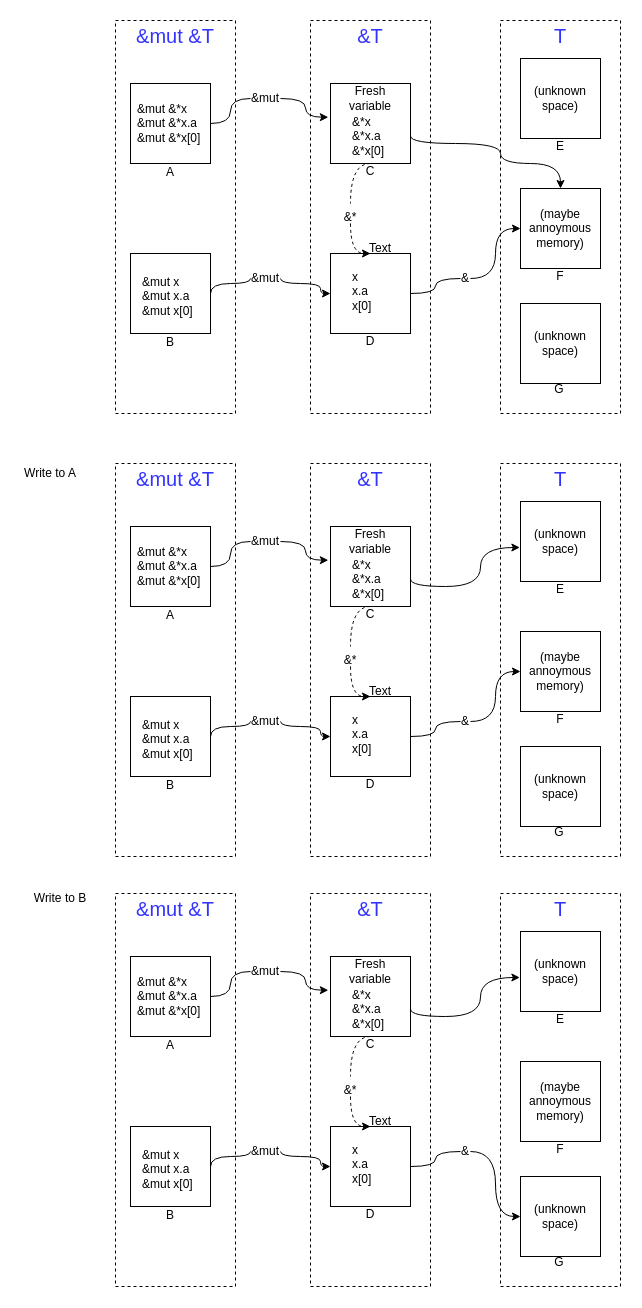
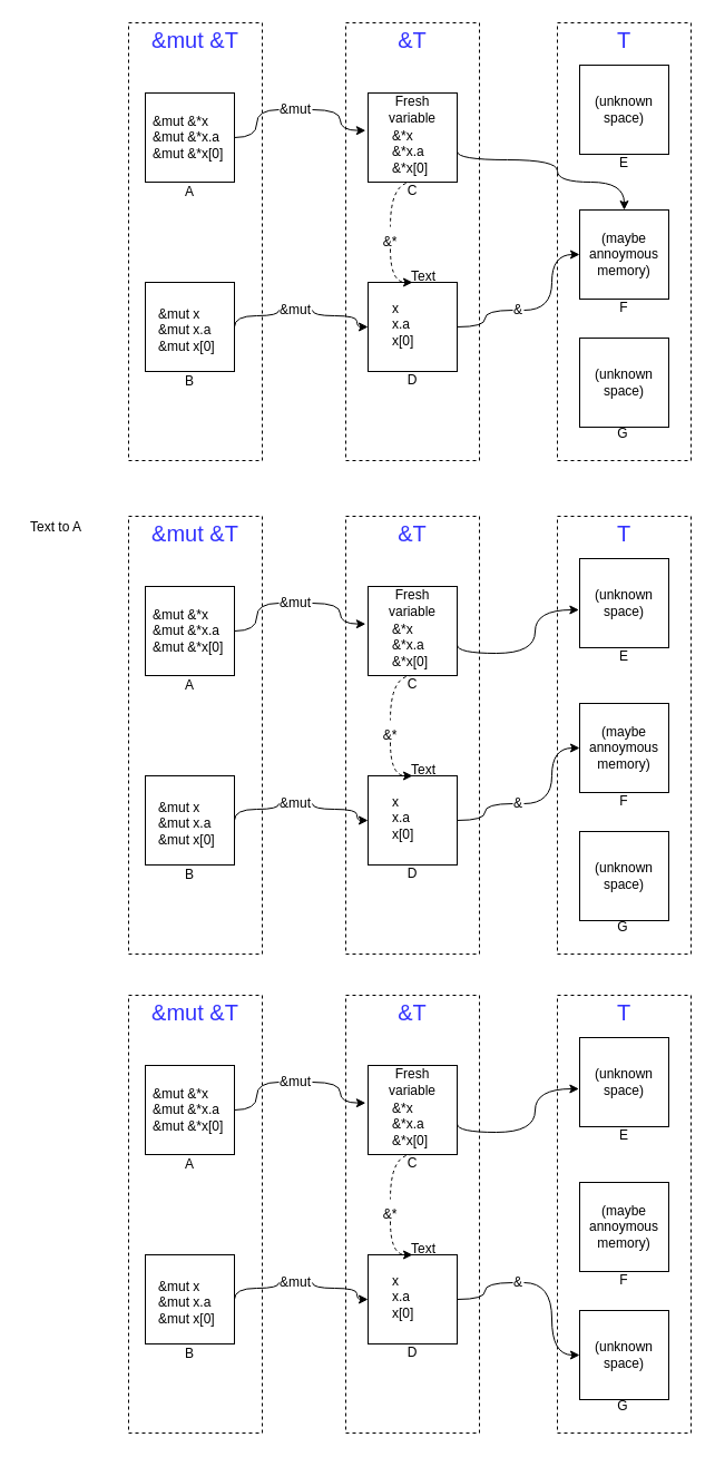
- <mxCell id="41" value="Write to A" style="text;html=1;strokeColor=none;fillColor=none;align=center;verticalAlign=middle;whiteSpace=wrap;rounded=0;dashed=1;fontSize=12;fontColor=#000000;" vertex="1" parent="1"><mxGeometry x="20" y="458" width="60" height="30" as="geometry" /></mxCell>
+ <mxCell id="41" value="Text to A" style="text;html=1;strokeColor=none;fillColor=none;align=center;verticalAlign=middle;whiteSpace=wrap;rounded=0;dashed=1;fontSize=12;fontColor=#000000;" vertex="1" parent="1"><mxGeometry x="20" y="458" width="60" height="30" as="geometry" /></mxCell>
- <mxCell id="81" value="Write to B" style="text;html=1;strokeColor=none;fillColor=none;align=center;verticalAlign=middle;whiteSpace=wrap;rounded=0;dashed=1;fontSize=12;fontColor=#000000;" vertex="1" parent="1"><mxGeometry x="30" y="883" width="60" height="30" as="geometry" /></mxCell>
